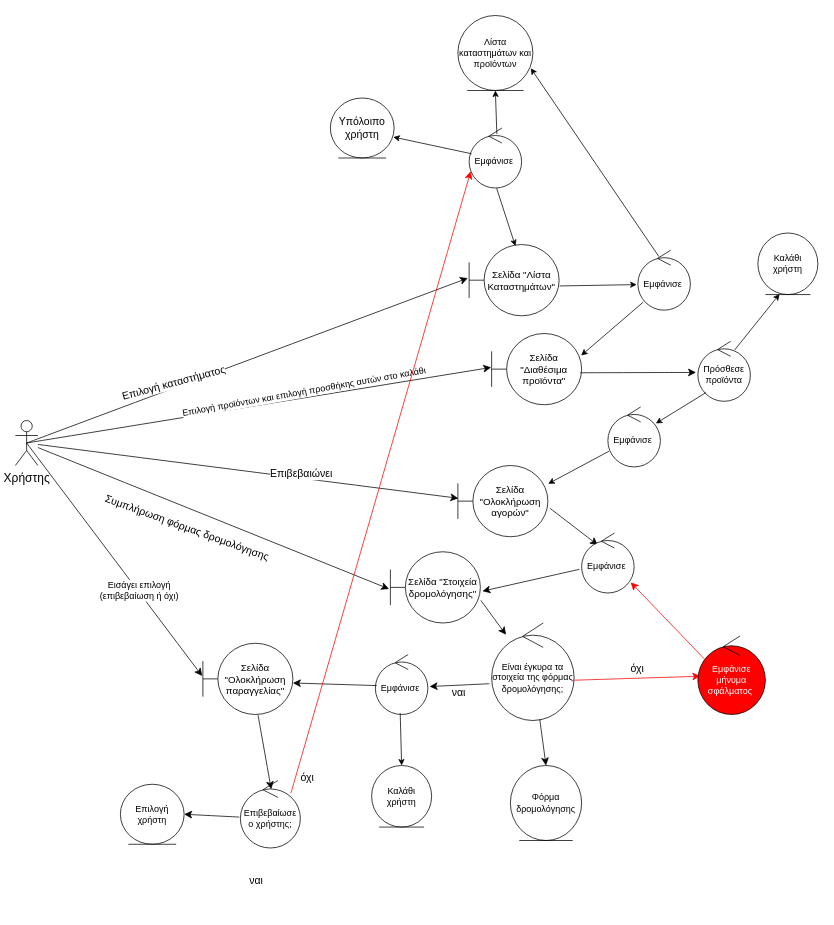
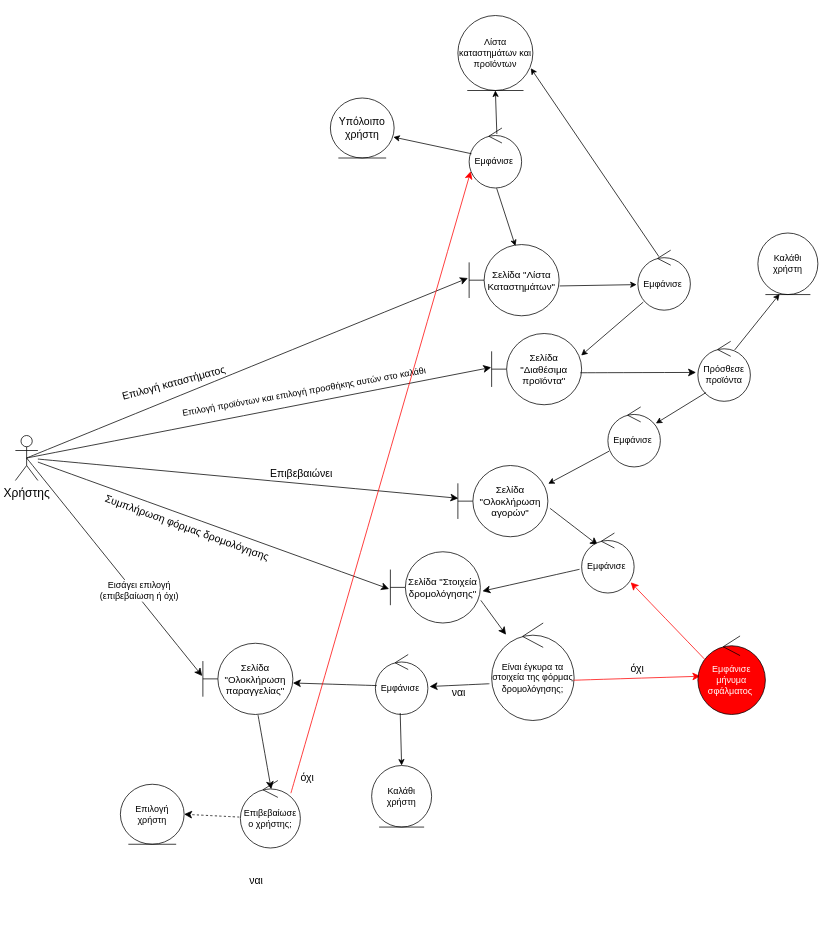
- <mxCell id="2" value="Χρήστης" style="shape=umlActor;verticalLabelPosition=bottom;verticalAlign=top;html=1;outlineConnect=0;fontSize=16;" parent="1" vertex="1"><mxGeometry x="20" y="560" width="30" height="60" as="geometry" /></mxCell>
+ <mxCell id="2" value="Χρήστης" style="shape=umlActor;verticalLabelPosition=bottom;verticalAlign=top;html=1;outlineConnect=0;fontSize=16;" parent="1" vertex="1"><mxGeometry x="20" y="580" width="30" height="60" as="geometry" /></mxCell>
- <mxCell id="35" value="" style="edgeStyle=none;curved=1;rounded=0;orthogonalLoop=1;jettySize=auto;html=1;fontSize=12;startSize=8;endSize=8;strokeColor=#000000;exitX=0.583;exitY=0.985;exitDx=0;exitDy=0;exitPerimeter=0;entryX=0.5;entryY=0;entryDx=0;entryDy=0;" parent="1" source="32" target="36" edge="1"><mxGeometry relative="1" as="geometry"><Array as="points" /><mxPoint x="710" y="1067" as="targetPoint" /><mxPoint x="705" y="1010" as="sourcePoint" /></mxGeometry></mxCell>
- <mxCell id="36" value="Φόρμα δρομολόγησης" style="ellipse;shape=umlEntity;whiteSpace=wrap;html=1;fontColor=#000000;strokeColor=#000000;" parent="1" vertex="1"><mxGeometry x="680" y="1020" width="95" height="100" as="geometry" /></mxCell>
- <mxCell id="49" value="" style="edgeStyle=none;curved=1;rounded=0;orthogonalLoop=1;jettySize=auto;html=1;fontSize=12;startSize=8;endSize=8;strokeColor=#000000;exitX=-0.017;exitY=0.542;exitDx=0;exitDy=0;exitPerimeter=0;entryX=1;entryY=0.5;entryDx=0;entryDy=0;" parent="1" source="47" target="50" edge="1"><mxGeometry relative="1" as="geometry"><Array as="points" /><mxPoint x="220" y="1085" as="targetPoint" /><mxPoint x="302" y="1093" as="sourcePoint" /></mxGeometry></mxCell>
+ <mxCell id="49" value="" style="edgeStyle=none;curved=1;rounded=0;orthogonalLoop=1;jettySize=auto;html=1;fontSize=12;startSize=8;endSize=8;strokeColor=#000000;exitX=-0.017;exitY=0.542;exitDx=0;exitDy=0;exitPerimeter=0;entryX=1;entryY=0.5;entryDx=0;entryDy=0;dashed=1;" parent="1" source="47" target="50" edge="1"><mxGeometry relative="1" as="geometry"><Array as="points" /><mxPoint x="220" y="1085" as="targetPoint" /><mxPoint x="302" y="1093" as="sourcePoint" /></mxGeometry></mxCell>
